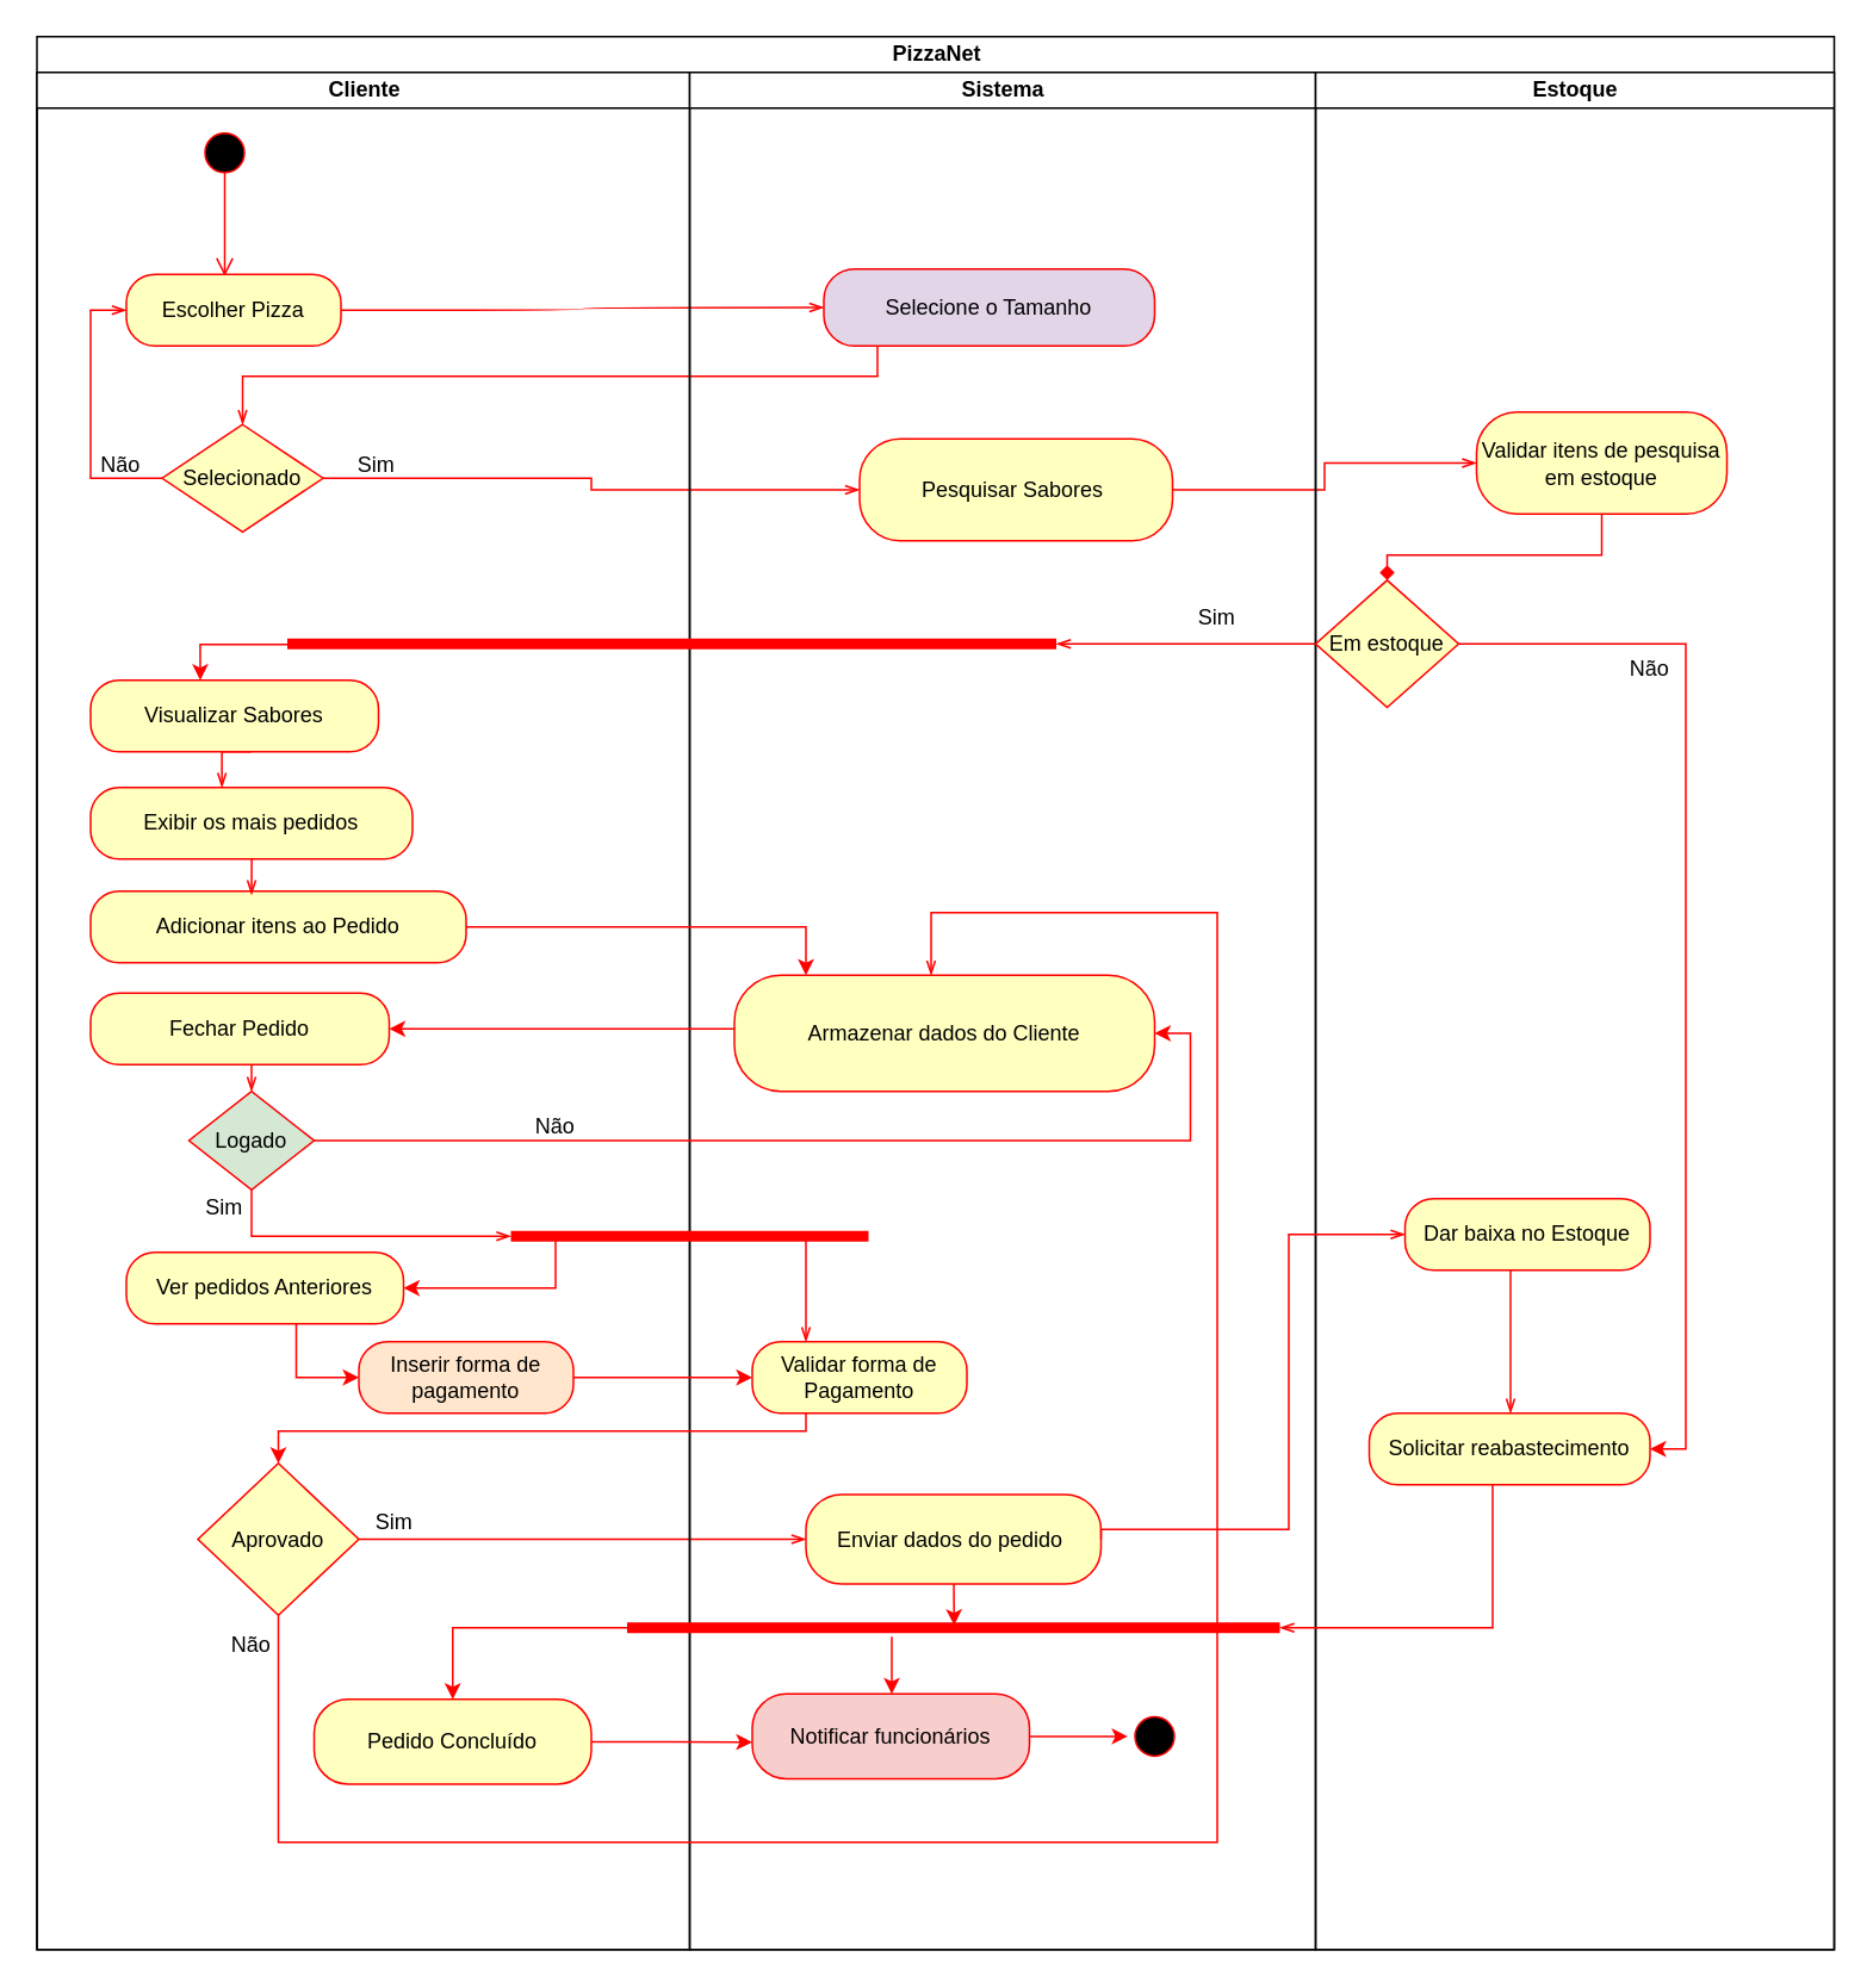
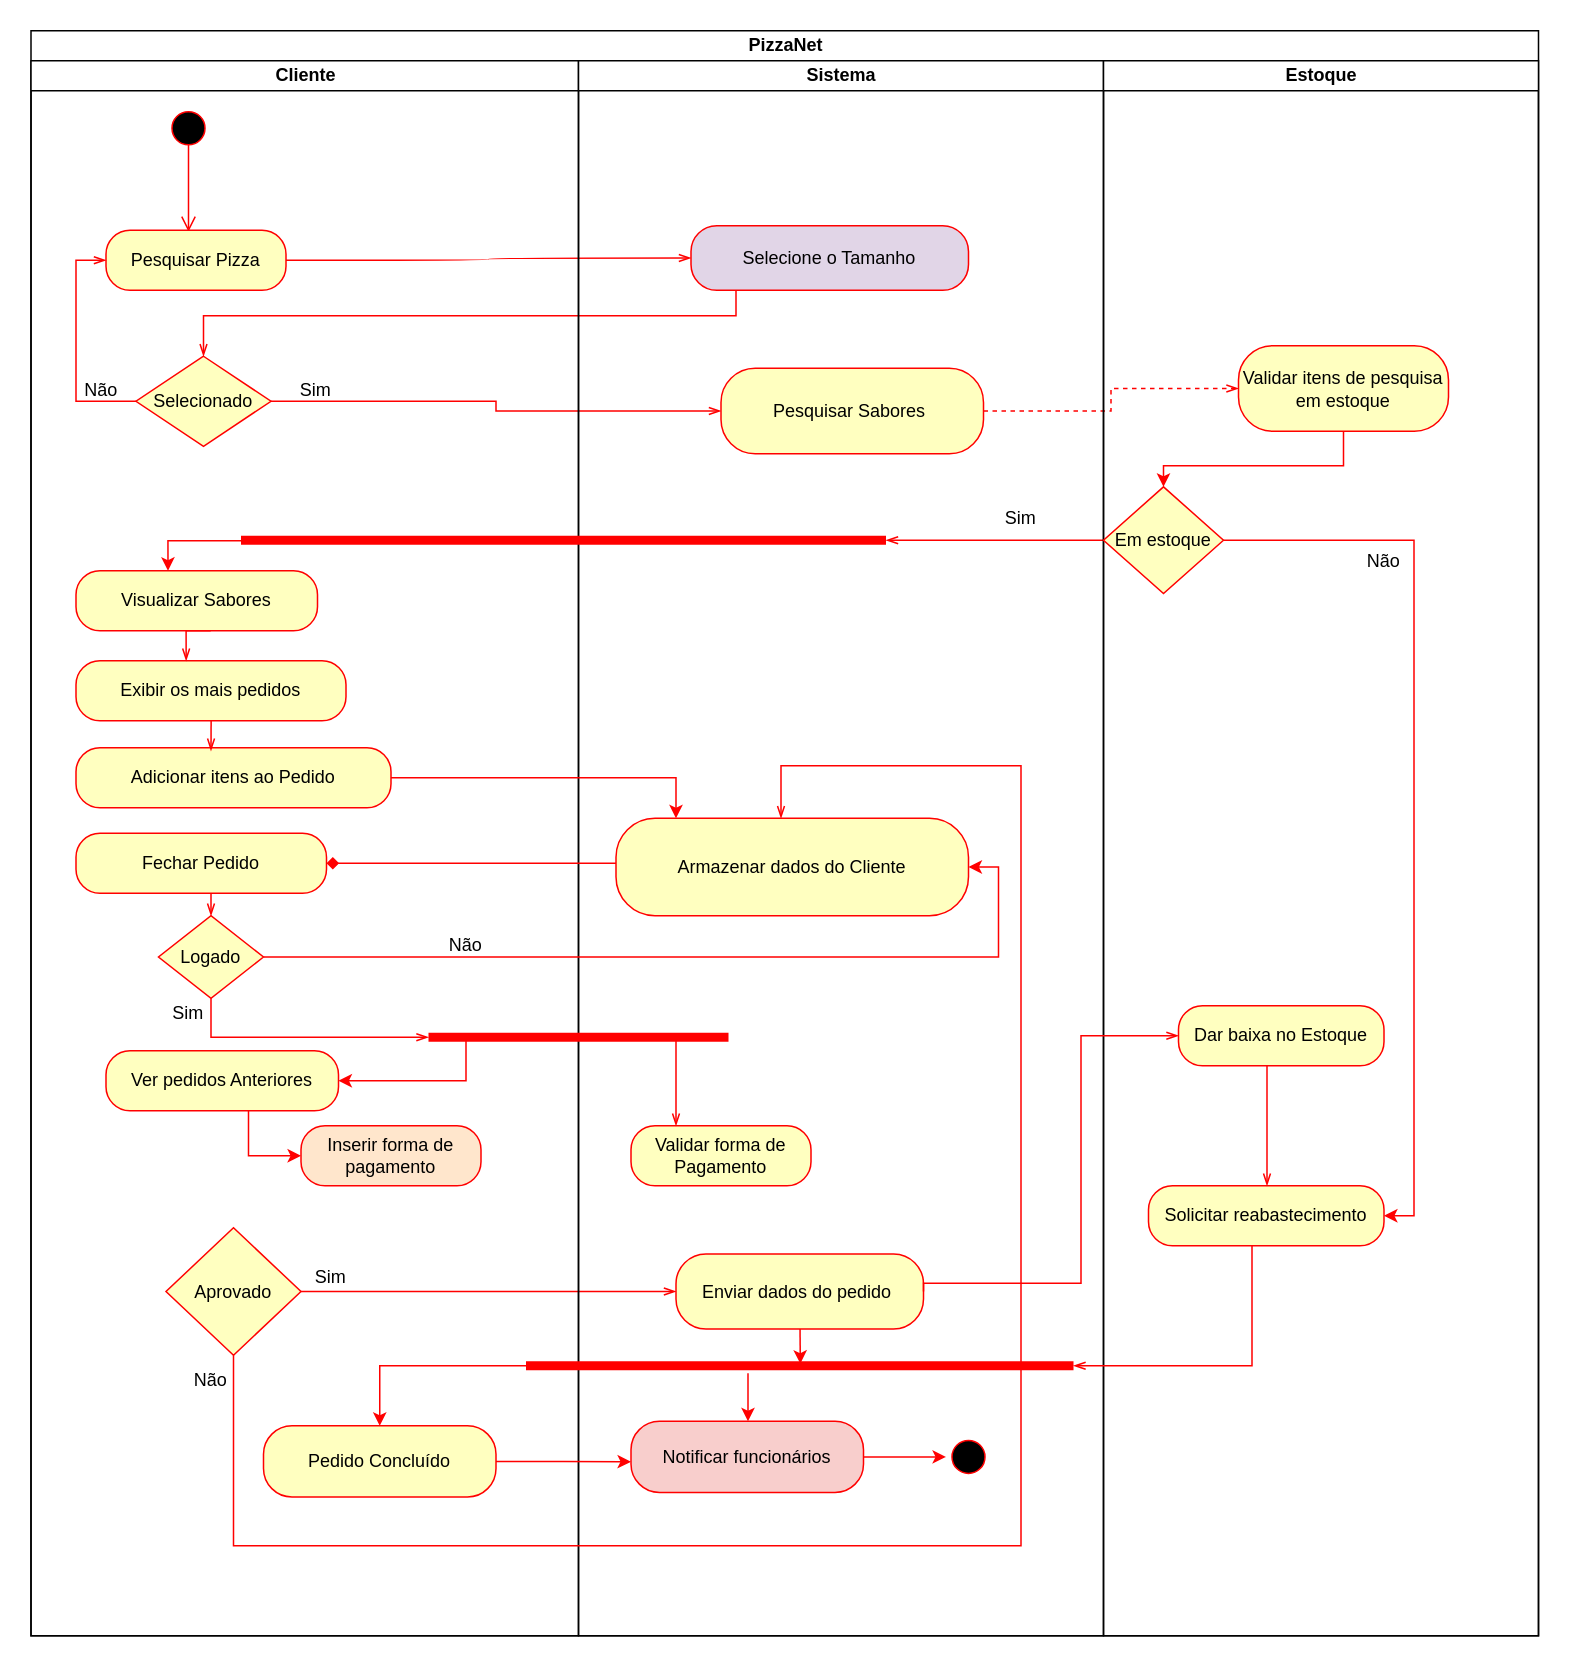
- <mxCell id="13" value="Escolher Pizza" style="rounded=1;whiteSpace=wrap;html=1;arcSize=40;fontColor=#000000;fillColor=#ffffc0;strokeColor=#ff0000;" parent="10" vertex="1"><mxGeometry x="50" y="113" width="120" height="40" as="geometry" /></mxCell>
+ <mxCell id="13" value="Pesquisar Pizza" style="rounded=1;whiteSpace=wrap;html=1;arcSize=40;fontColor=#000000;fillColor=#ffffc0;strokeColor=#ff0000;" parent="10" vertex="1"><mxGeometry x="50" y="113" width="120" height="40" as="geometry" /></mxCell>
- <mxCell id="8" style="edgeStyle=orthogonalEdgeStyle;rounded=0;orthogonalLoop=1;jettySize=auto;html=1;entryX=0;entryY=0.5;entryDx=0;entryDy=0;startArrow=none;startFill=0;endArrow=openThin;endFill=0;strokeColor=#FF0000;" parent="2" source="37" target="54" edge="1"><mxGeometry relative="1" as="geometry" /></mxCell>
+ <mxCell id="8" style="edgeStyle=orthogonalEdgeStyle;rounded=0;orthogonalLoop=1;jettySize=auto;html=1;entryX=0;entryY=0.5;entryDx=0;entryDy=0;startArrow=none;startFill=0;endArrow=openThin;endFill=0;strokeColor=#FF0000;dashed=1;" parent="2" source="37" target="54" edge="1"><mxGeometry relative="1" as="geometry" /></mxCell>
- <mxCell id="53" style="edgeStyle=orthogonalEdgeStyle;rounded=0;orthogonalLoop=1;jettySize=auto;html=1;fontColor=#FF0000;strokeColor=#FF0000;entryX=0;entryY=0.5;entryDx=0;entryDy=0;endArrow=diamond;" parent="52" source="54" target="57" edge="1"><mxGeometry relative="1" as="geometry"><mxPoint x="40" y="280" as="targetPoint" /><Array as="points"><mxPoint x="160" y="270" /><mxPoint x="40" y="270" /></Array></mxGeometry></mxCell>
+ <mxCell id="53" style="edgeStyle=orthogonalEdgeStyle;rounded=0;orthogonalLoop=1;jettySize=auto;html=1;fontColor=#FF0000;strokeColor=#FF0000;entryX=0;entryY=0.5;entryDx=0;entryDy=0;" parent="52" source="54" target="57" edge="1"><mxGeometry relative="1" as="geometry"><mxPoint x="40" y="280" as="targetPoint" /><Array as="points"><mxPoint x="160" y="270" /><mxPoint x="40" y="270" /></Array></mxGeometry></mxCell>
- <mxCell id="62" style="edgeStyle=orthogonalEdgeStyle;rounded=0;orthogonalLoop=1;jettySize=auto;html=1;strokeColor=#FF0000;fontColor=#FF0000;" parent="2" source="39" target="15" edge="1"><mxGeometry relative="1" as="geometry"><mxPoint x="365" y="554.941" as="sourcePoint" /><Array as="points"><mxPoint x="320" y="555" /><mxPoint x="320" y="555" /></Array></mxGeometry></mxCell>
+ <mxCell id="62" style="edgeStyle=orthogonalEdgeStyle;rounded=0;orthogonalLoop=1;jettySize=auto;html=1;strokeColor=#FF0000;fontColor=#FF0000;endArrow=diamond;" parent="2" source="39" target="15" edge="1"><mxGeometry relative="1" as="geometry"><mxPoint x="365" y="554.941" as="sourcePoint" /><Array as="points"><mxPoint x="320" y="555" /><mxPoint x="320" y="555" /></Array></mxGeometry></mxCell>
- <mxCell id="21" value="Logado" style="rhombus;whiteSpace=wrap;html=1;fillColor=#d5e8d4;strokeColor=#ff0000;direction=south;" parent="10" vertex="1"><mxGeometry x="85" y="570" width="70" height="55" as="geometry" /></mxCell>
+ <mxCell id="21" value="Logado" style="rhombus;whiteSpace=wrap;html=1;fillColor=#ffffc0;strokeColor=#ff0000;direction=south;" parent="10" vertex="1"><mxGeometry x="85" y="570" width="70" height="55" as="geometry" /></mxCell>
- <mxCell id="66" style="edgeStyle=orthogonalEdgeStyle;rounded=0;orthogonalLoop=1;jettySize=auto;html=1;entryX=0;entryY=0.5;entryDx=0;entryDy=0;strokeColor=#FF0000;fontColor=#FF0000;" parent="2" source="23" target="36" edge="1"><mxGeometry relative="1" as="geometry" /></mxCell>
- <mxCell id="68" style="edgeStyle=orthogonalEdgeStyle;rounded=0;orthogonalLoop=1;jettySize=auto;html=1;entryX=0;entryY=0.5;entryDx=0;entryDy=0;strokeColor=#FF0000;fontColor=#FF0000;" parent="2" source="36" target="24" edge="1"><mxGeometry relative="1" as="geometry"><Array as="points"><mxPoint x="430" y="780" /><mxPoint x="135" y="780" /></Array></mxGeometry></mxCell>
